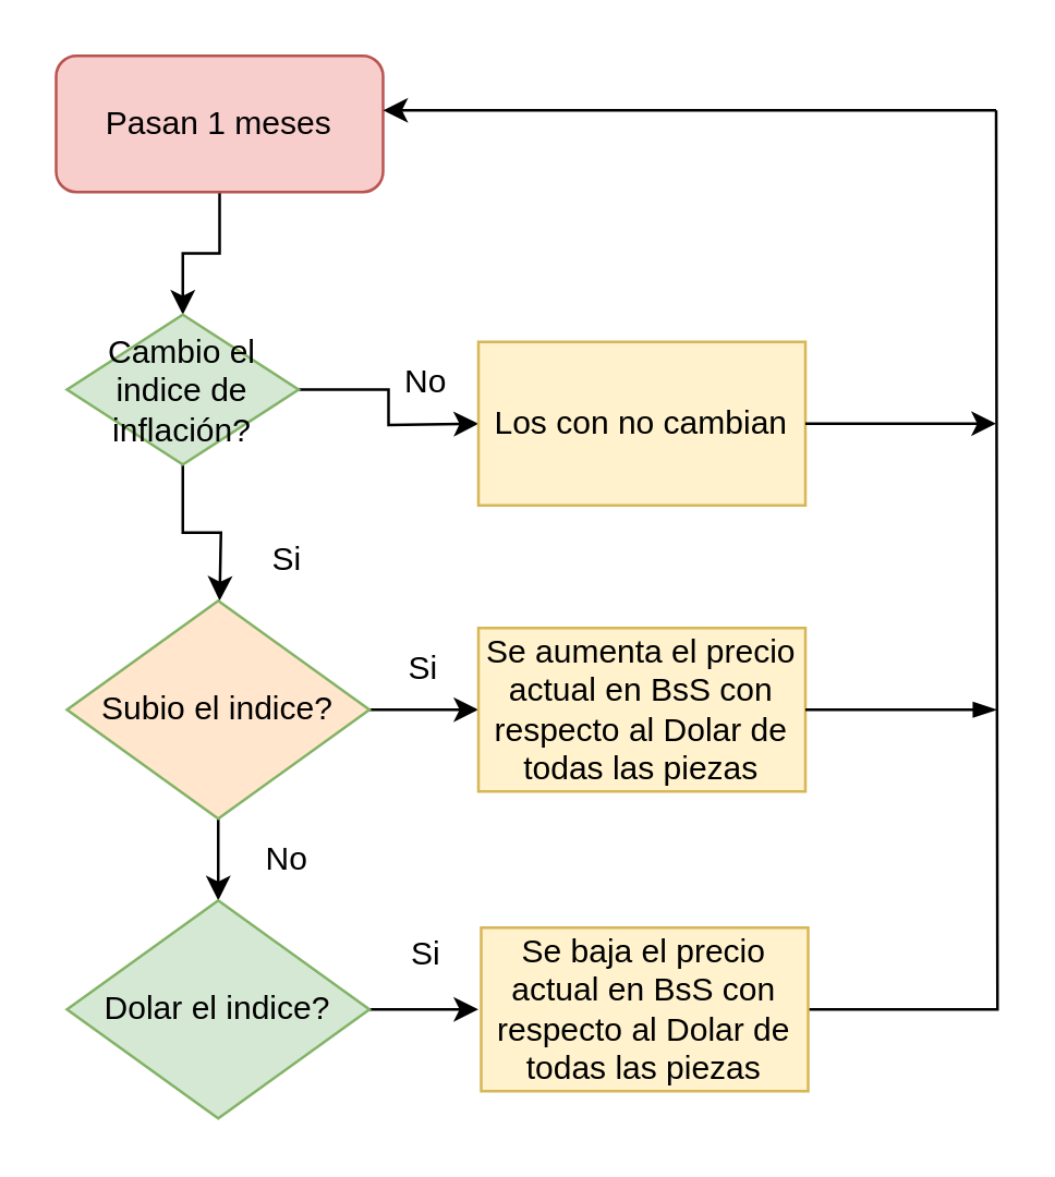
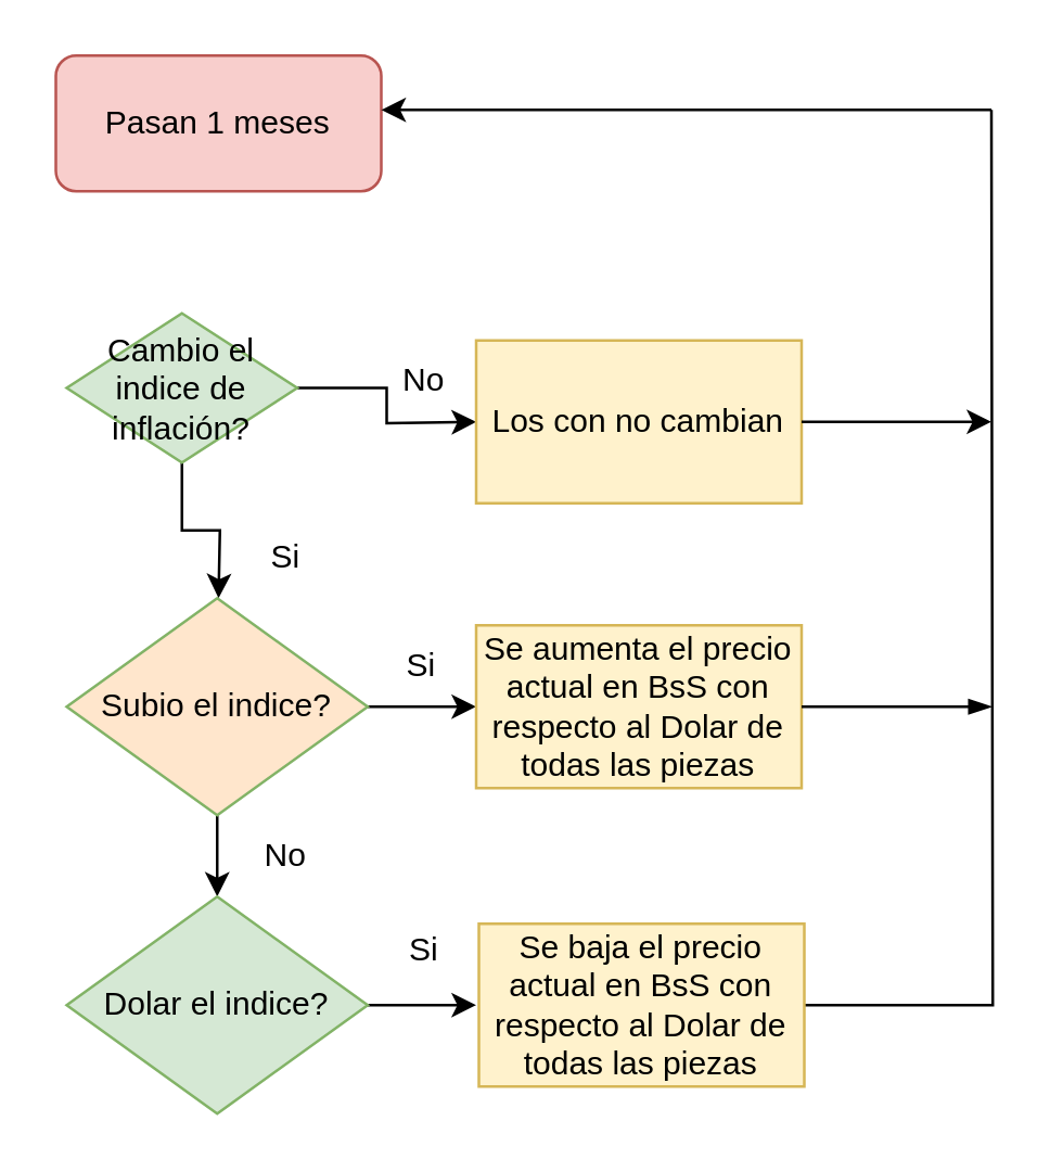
- <mxCell id="2" value="" style="edgeStyle=orthogonalEdgeStyle;rounded=0;orthogonalLoop=1;jettySize=auto;html=1;" edge="1" parent="1" source="3" target="6"><mxGeometry relative="1" as="geometry" /></mxCell>
